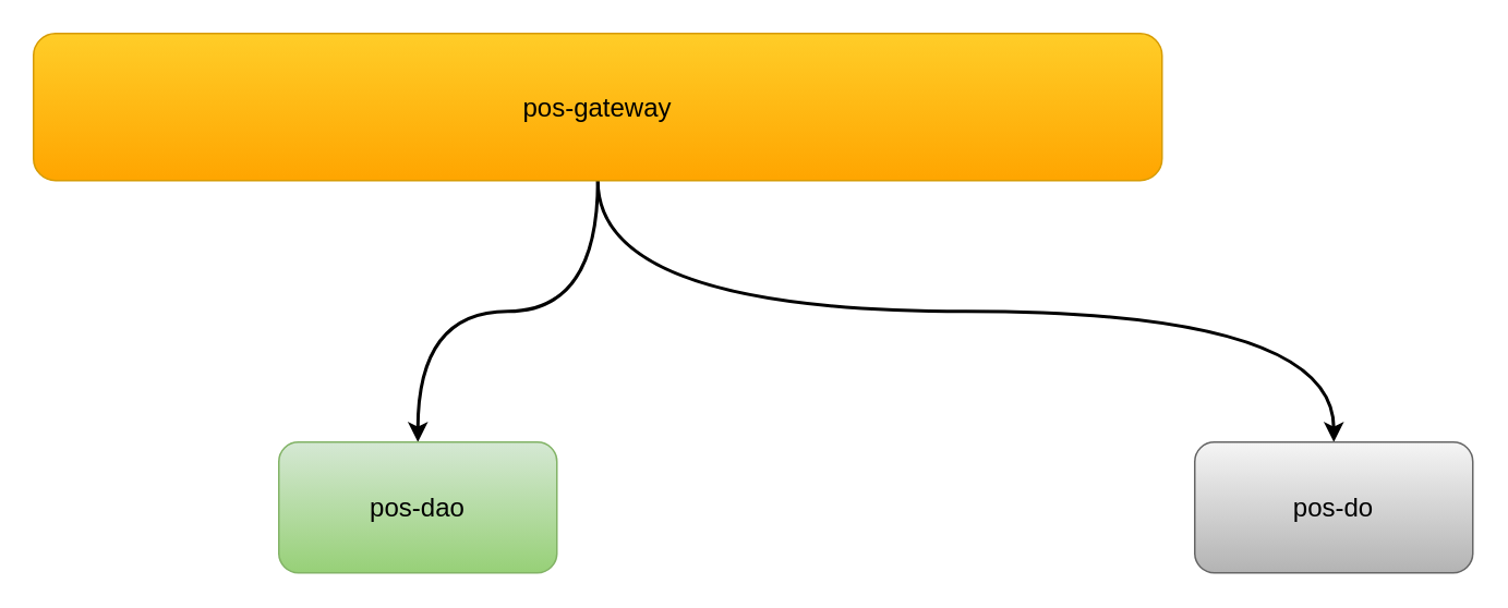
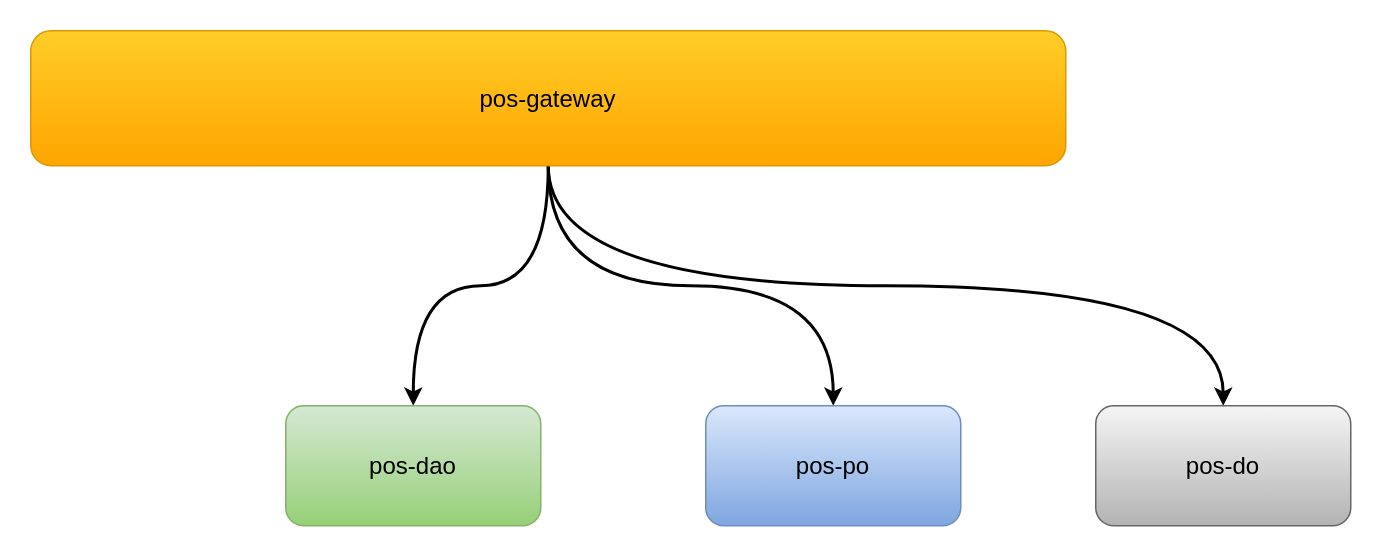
+ <mxCell id="3" style="edgeStyle=orthogonalEdgeStyle;orthogonalLoop=1;jettySize=auto;html=1;exitX=0.5;exitY=1;exitDx=0;exitDy=0;curved=1;strokeWidth=2;" edge="1" parent="1" source="5" target="7"><mxGeometry relative="1" as="geometry" /></mxCell>
- <mxCell id="6" value="&lt;font style=&quot;font-size: 16px;&quot;&gt;pos-dao&lt;/font&gt;" style="rounded=1;whiteSpace=wrap;html=1;shadow=0;glass=0;fillColor=#d5e8d4;gradientColor=#97d077;strokeColor=#82b366;" vertex="1" parent="1"><mxGeometry x="170" y="270" width="170" height="80" as="geometry" /></mxCell>
+ <mxCell id="6" value="&lt;font style=&quot;font-size: 16px;&quot;&gt;pos-dao&lt;/font&gt;" style="rounded=1;whiteSpace=wrap;html=1;shadow=0;glass=0;fillColor=#d5e8d4;gradientColor=#97d077;strokeColor=#82b366;" vertex="1" parent="1"><mxGeometry x="190" y="270" width="170" height="80" as="geometry" /></mxCell>
+ <mxCell id="7" value="&lt;font style=&quot;font-size: 16px;&quot;&gt;pos-po&lt;br&gt;&lt;/font&gt;" style="rounded=1;whiteSpace=wrap;html=1;shadow=0;glass=0;fillColor=#dae8fc;gradientColor=#7ea6e0;strokeColor=#6c8ebf;" vertex="1" parent="1"><mxGeometry x="470" y="270" width="170" height="80" as="geometry" /></mxCell>
